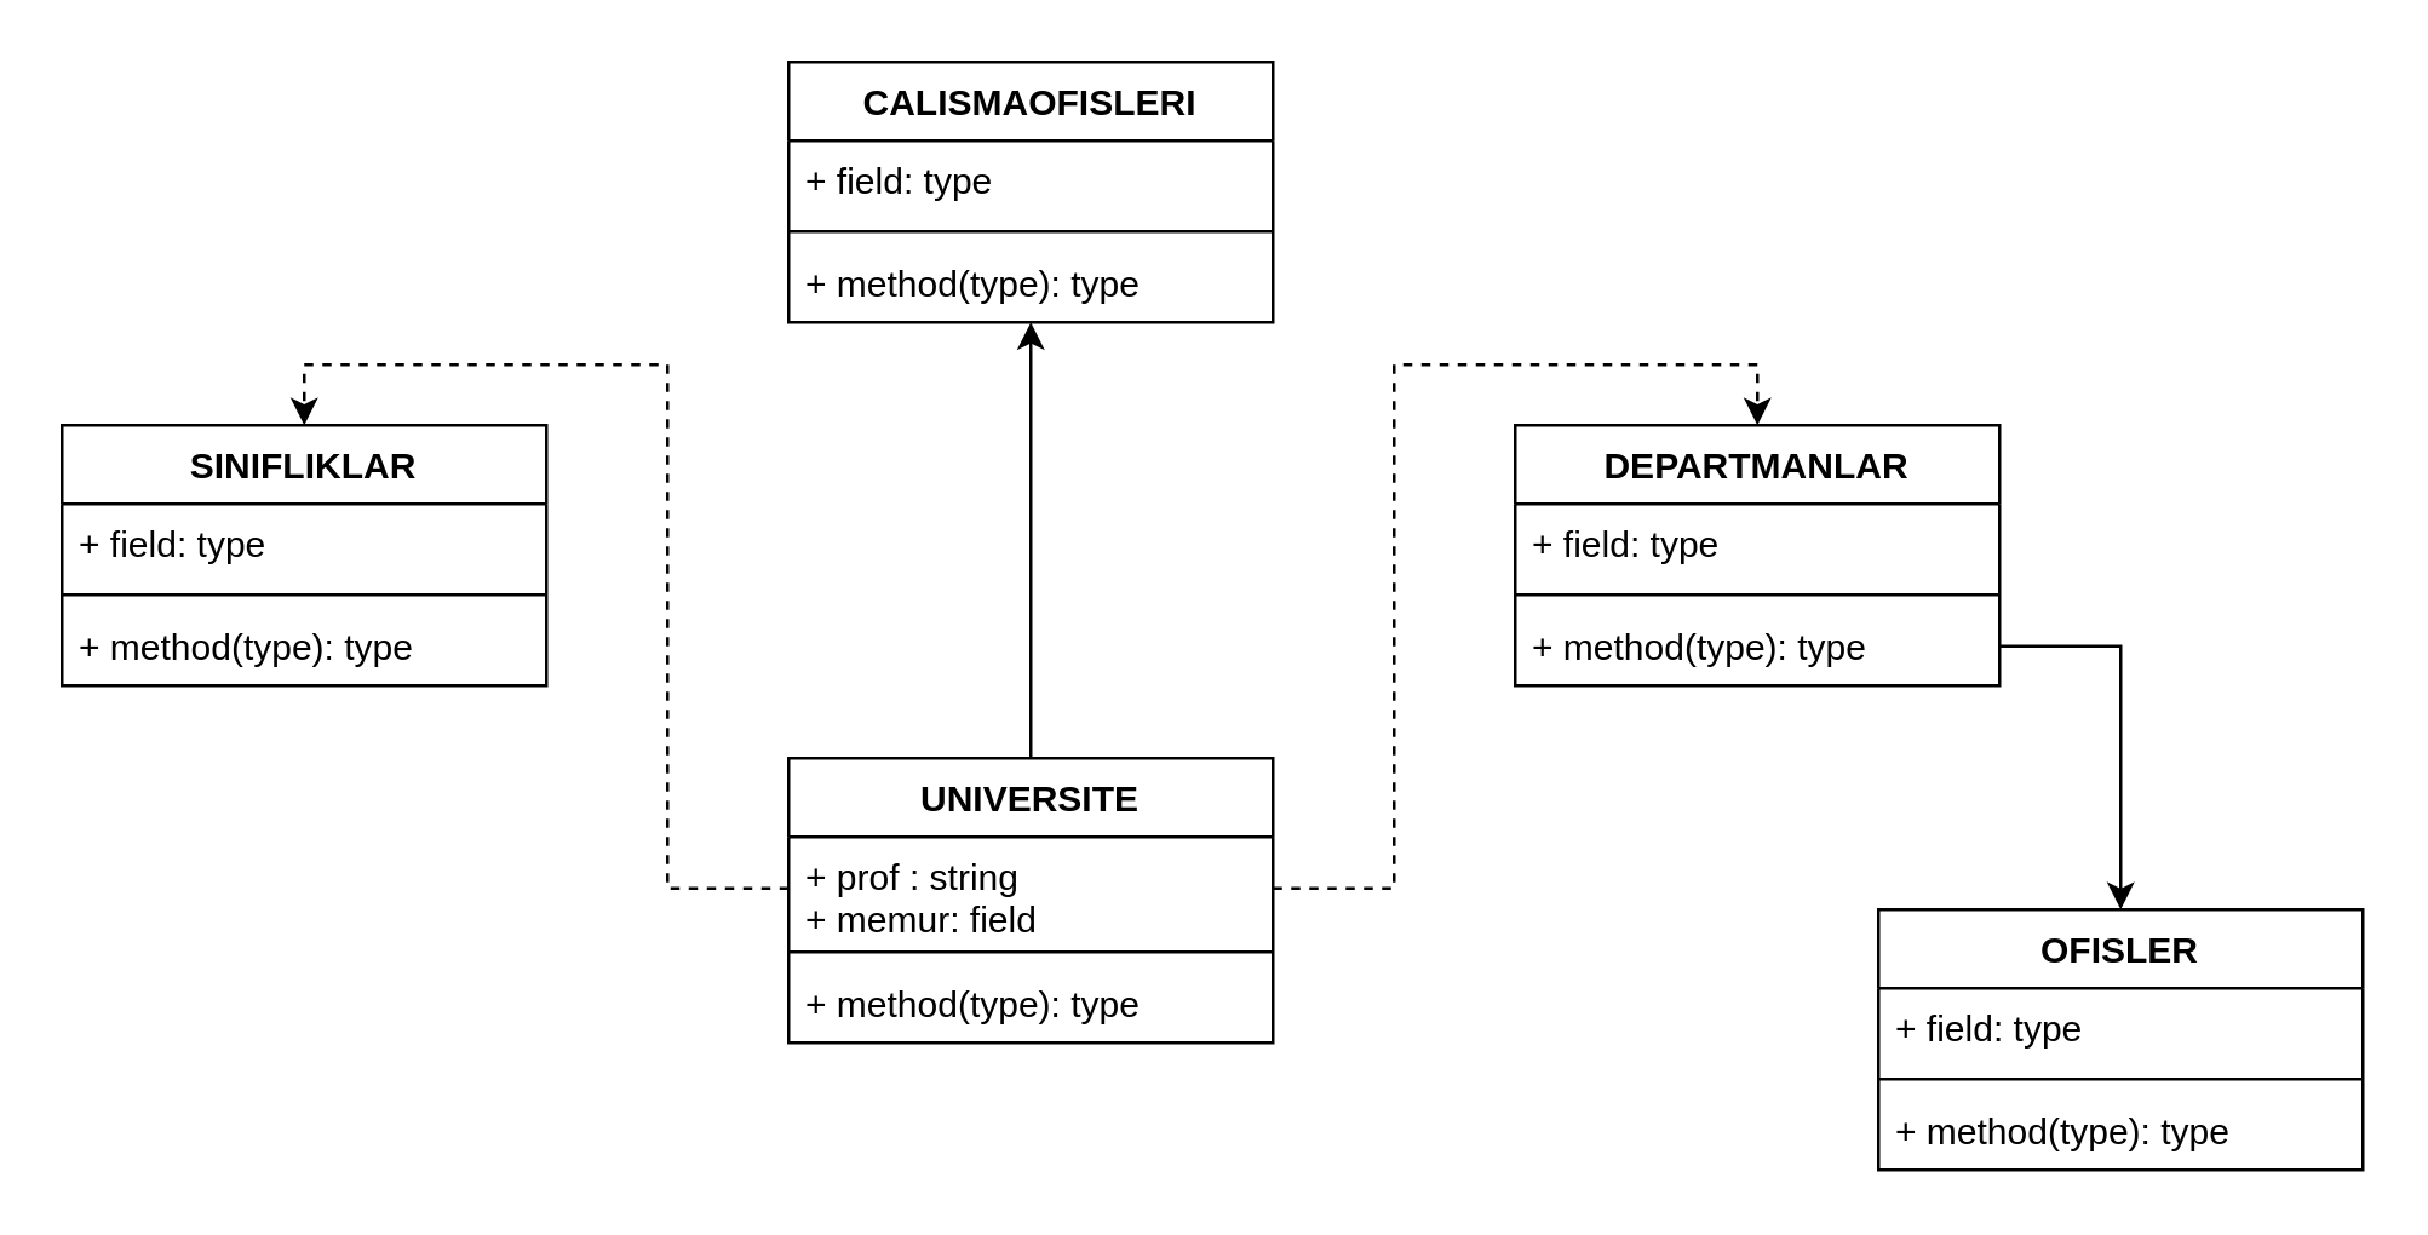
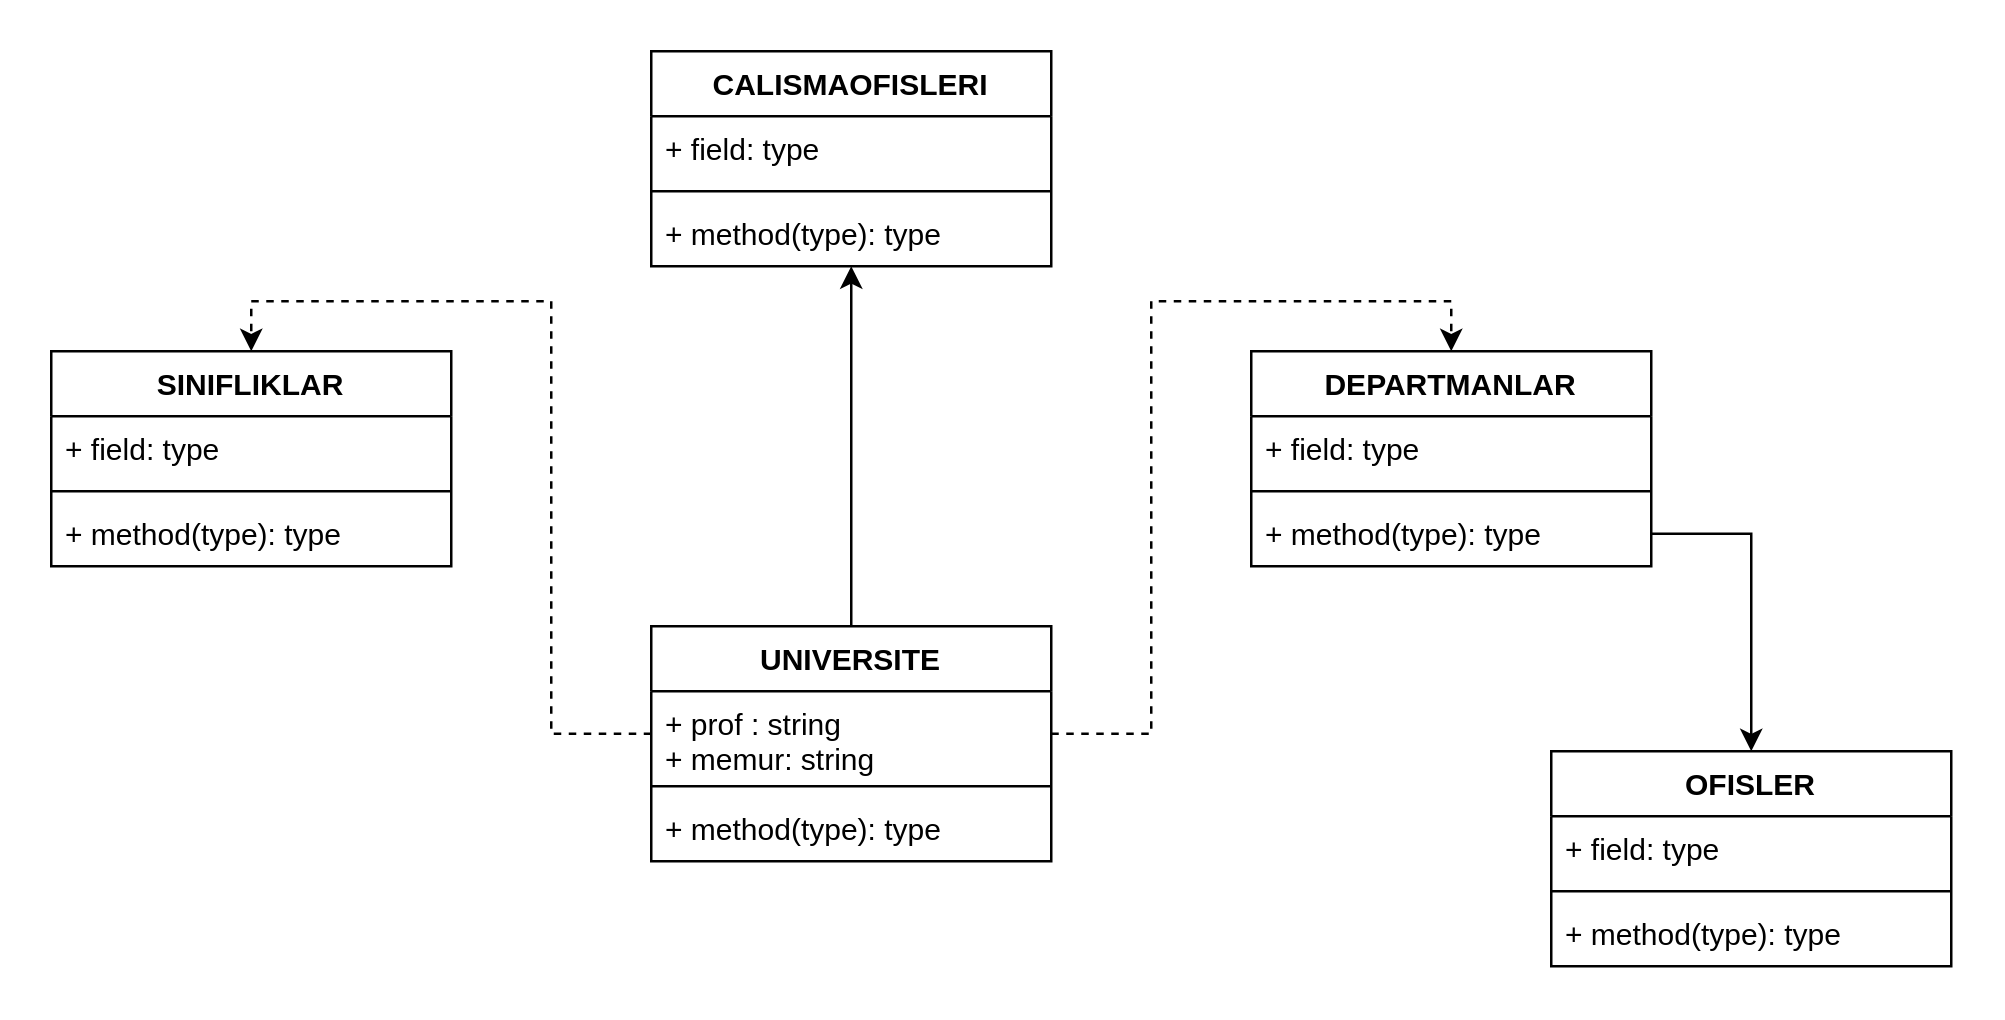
- <mxCell id="4" value="+ prof : string&#10;+ memur: field&#10;" style="text;strokeColor=none;fillColor=none;align=left;verticalAlign=top;spacingLeft=4;spacingRight=4;overflow=hidden;rotatable=0;points=[[0,0.5],[1,0.5]];portConstraint=eastwest;" vertex="1" parent="3"><mxGeometry y="26" width="160" height="34" as="geometry" /></mxCell>
+ <mxCell id="4" value="+ prof : string&#10;+ memur: string&#10;" style="text;strokeColor=none;fillColor=none;align=left;verticalAlign=top;spacingLeft=4;spacingRight=4;overflow=hidden;rotatable=0;points=[[0,0.5],[1,0.5]];portConstraint=eastwest;" vertex="1" parent="3"><mxGeometry y="26" width="160" height="34" as="geometry" /></mxCell>
